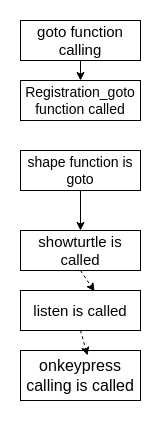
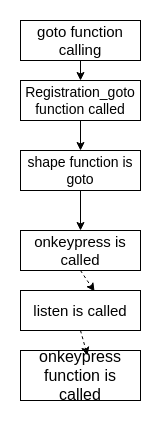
+ <mxCell id="15" value="" style="endArrow=classic;html=1;exitX=0.5;exitY=1;exitDx=0;exitDy=0;" edge="1" parent="1" source="10" target="8"><mxGeometry width="50" height="50" relative="1" as="geometry"><mxPoint x="90" y="320" as="sourcePoint" /><mxPoint x="140" y="270" as="targetPoint" /></mxGeometry></mxCell>
- <mxCell id="11" value="&lt;span style=&quot;font-size: 15px&quot;&gt;showturtle is called&lt;/span&gt;" style="text;html=1;strokeColor=none;fillColor=none;align=center;verticalAlign=middle;whiteSpace=wrap;rounded=0;" vertex="1" parent="1"><mxGeometry x="20" y="230" width="120" height="40" as="geometry" /></mxCell>
+ <mxCell id="11" value="&lt;span style=&quot;font-size: 15px&quot;&gt;onkeypress is called&lt;/span&gt;" style="text;html=1;strokeColor=none;fillColor=none;align=center;verticalAlign=middle;whiteSpace=wrap;rounded=0;" vertex="1" parent="1"><mxGeometry x="20" y="230" width="120" height="40" as="geometry" /></mxCell>
- <mxCell id="13" value="&lt;font style=&quot;font-size: 16px&quot;&gt;onkeypress calling is called&lt;/font&gt;" style="text;html=1;strokeColor=none;fillColor=none;align=center;verticalAlign=middle;whiteSpace=wrap;rounded=0;" vertex="1" parent="1"><mxGeometry x="20" y="350" width="120" height="50" as="geometry" /></mxCell>
+ <mxCell id="13" value="&lt;font style=&quot;font-size: 16px&quot;&gt;onkeypress function is called&lt;/font&gt;" style="text;html=1;strokeColor=none;fillColor=none;align=center;verticalAlign=middle;whiteSpace=wrap;rounded=0;" vertex="1" parent="1"><mxGeometry x="20" y="350" width="120" height="50" as="geometry" /></mxCell>
